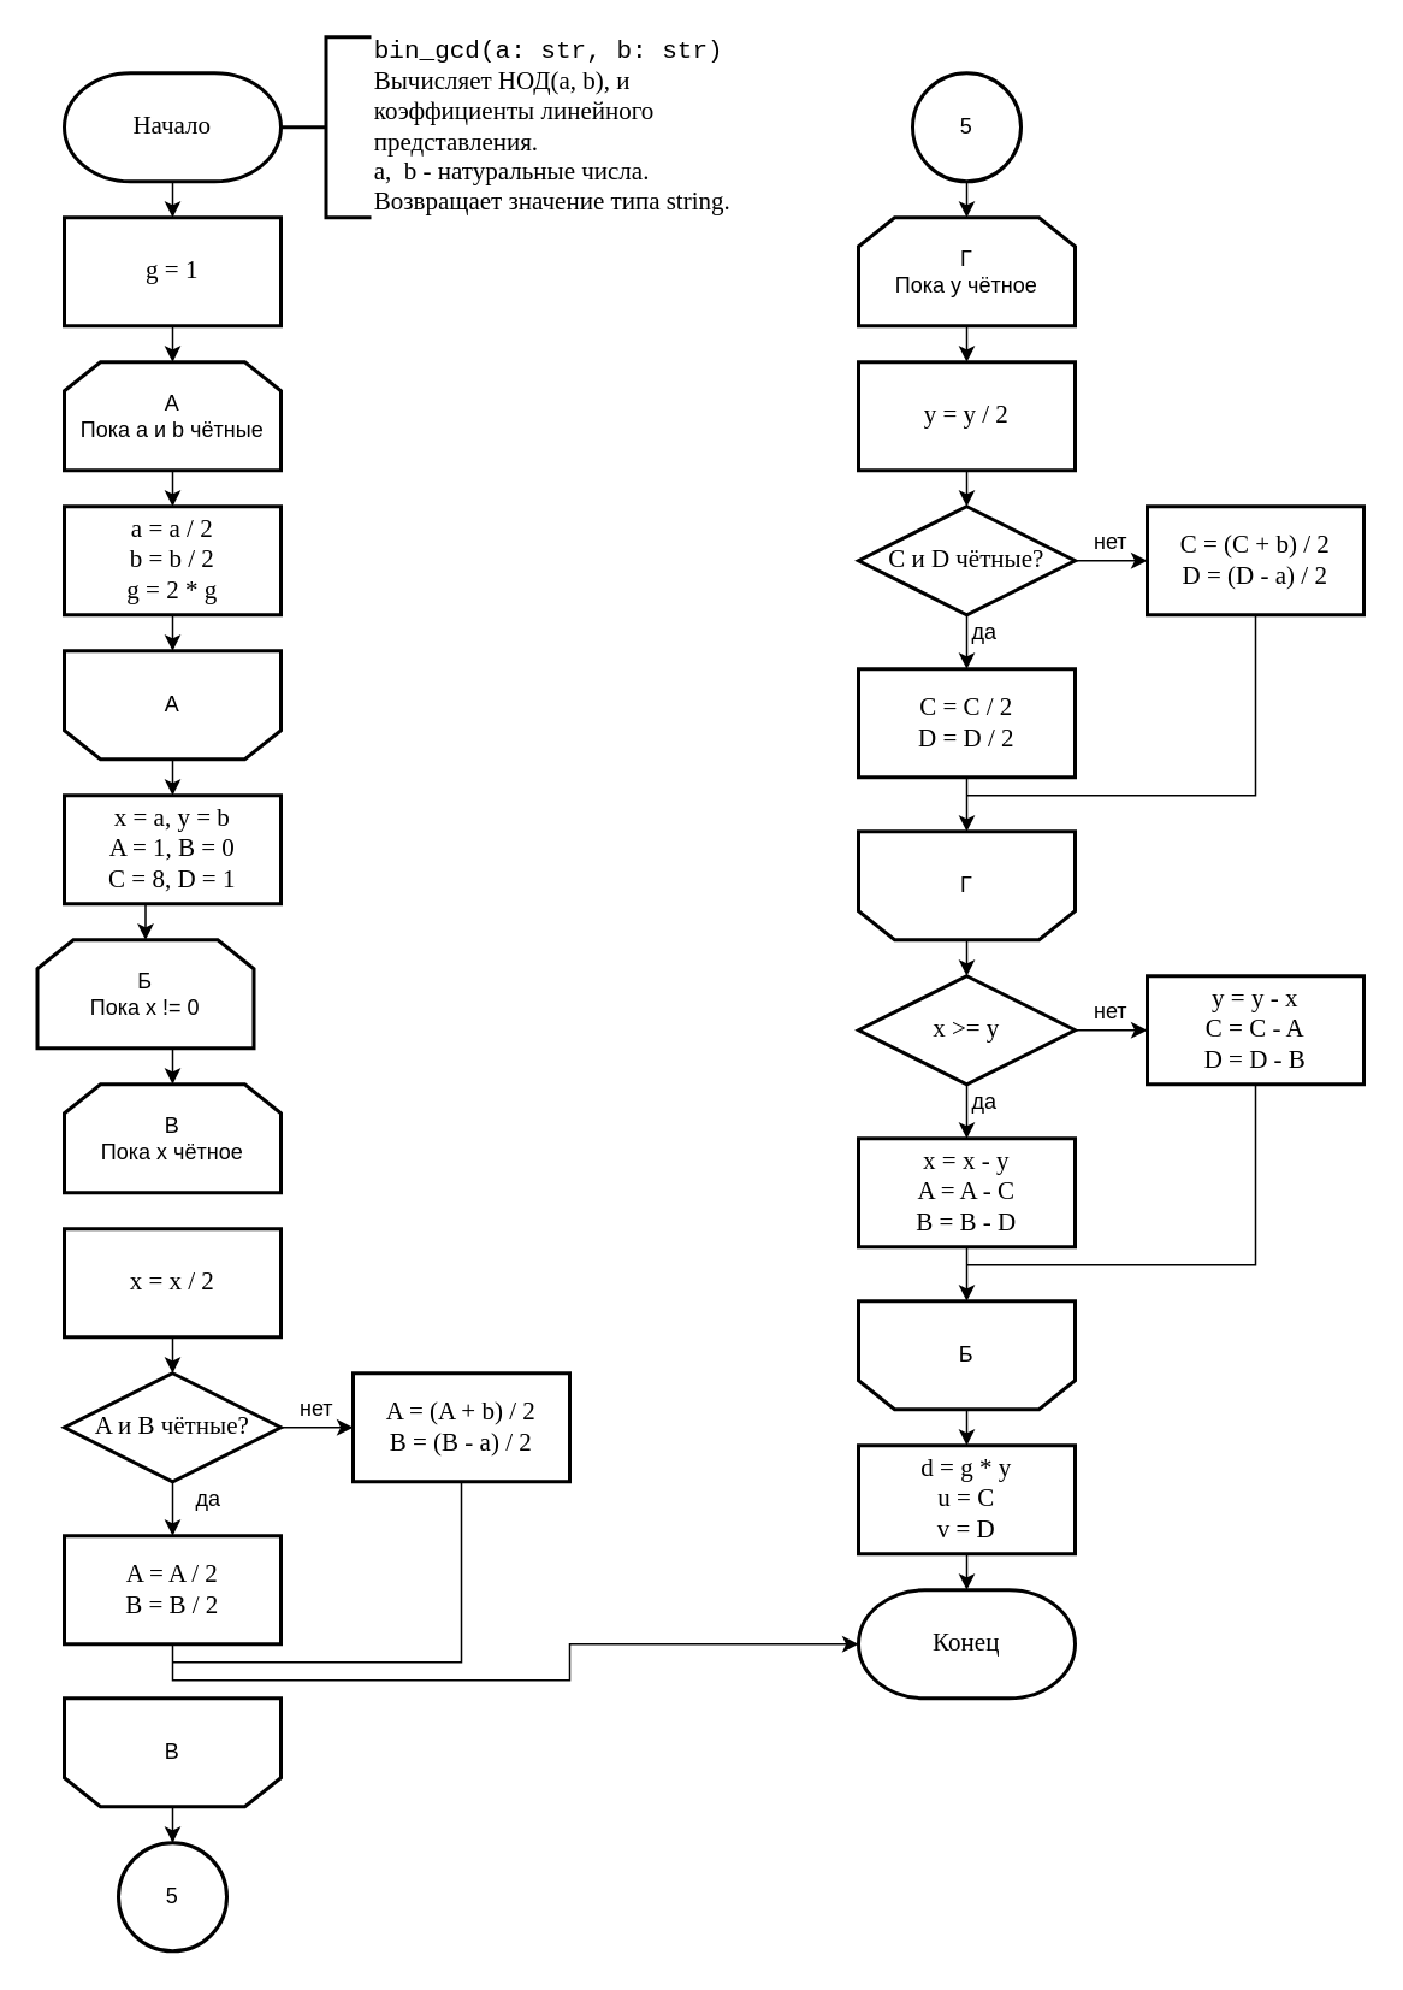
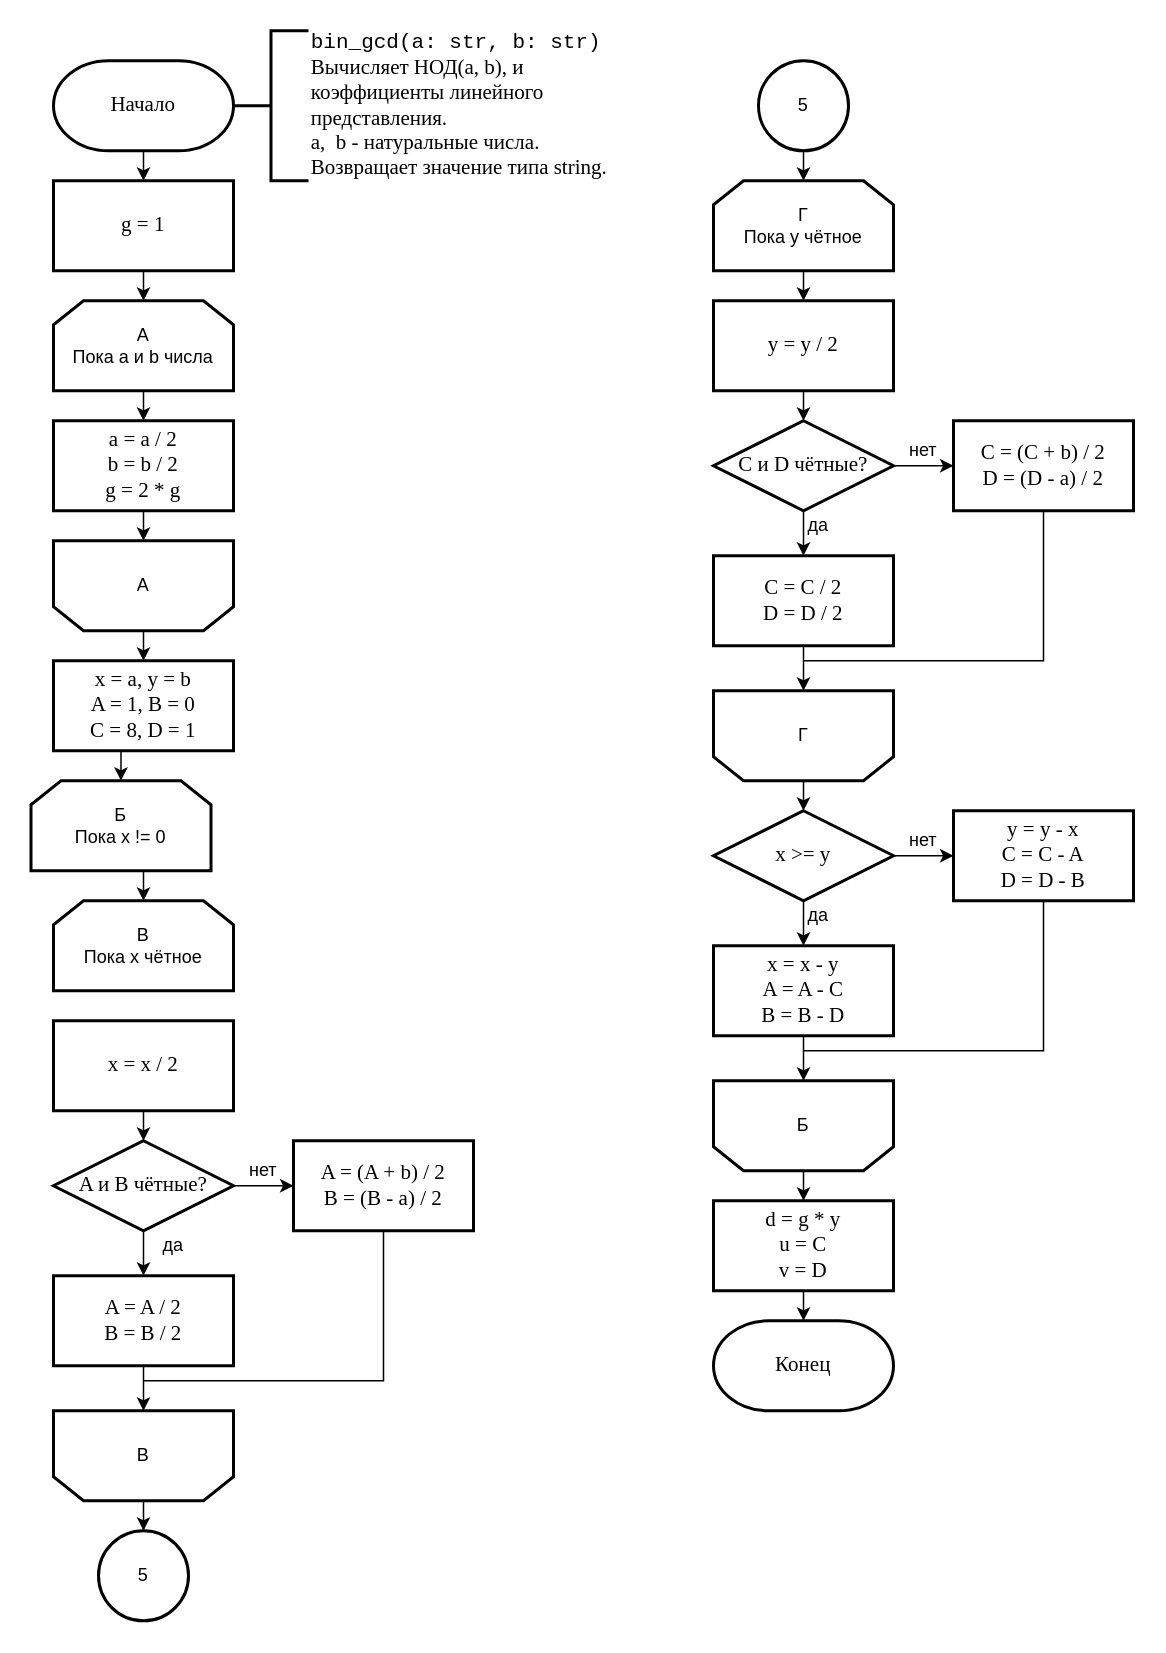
- <mxCell id="6" value="А&lt;br&gt;Пока a и b чётные" style="shape=loopLimit;whiteSpace=wrap;html=1;strokeWidth=2;" parent="1" vertex="1"><mxGeometry x="35" y="200" width="120" height="60" as="geometry" /></mxCell>
+ <mxCell id="6" value="А&lt;br&gt;Пока a и b числа" style="shape=loopLimit;whiteSpace=wrap;html=1;strokeWidth=2;" parent="1" vertex="1"><mxGeometry x="35" y="200" width="120" height="60" as="geometry" /></mxCell>
- <mxCell id="23" style="edgeStyle=orthogonalEdgeStyle;rounded=0;orthogonalLoop=1;jettySize=auto;html=1;exitX=0.5;exitY=1;exitDx=0;exitDy=0;" edge="1" parent="1" source="24" target="56"><mxGeometry relative="1" as="geometry" /></mxCell>
+ <mxCell id="23" style="edgeStyle=orthogonalEdgeStyle;rounded=0;orthogonalLoop=1;jettySize=auto;html=1;exitX=0.5;exitY=1;exitDx=0;exitDy=0;entryX=0.5;entryY=1;entryDx=0;entryDy=0;" edge="1" parent="1" source="24" target="28"><mxGeometry relative="1" as="geometry" /></mxCell>
